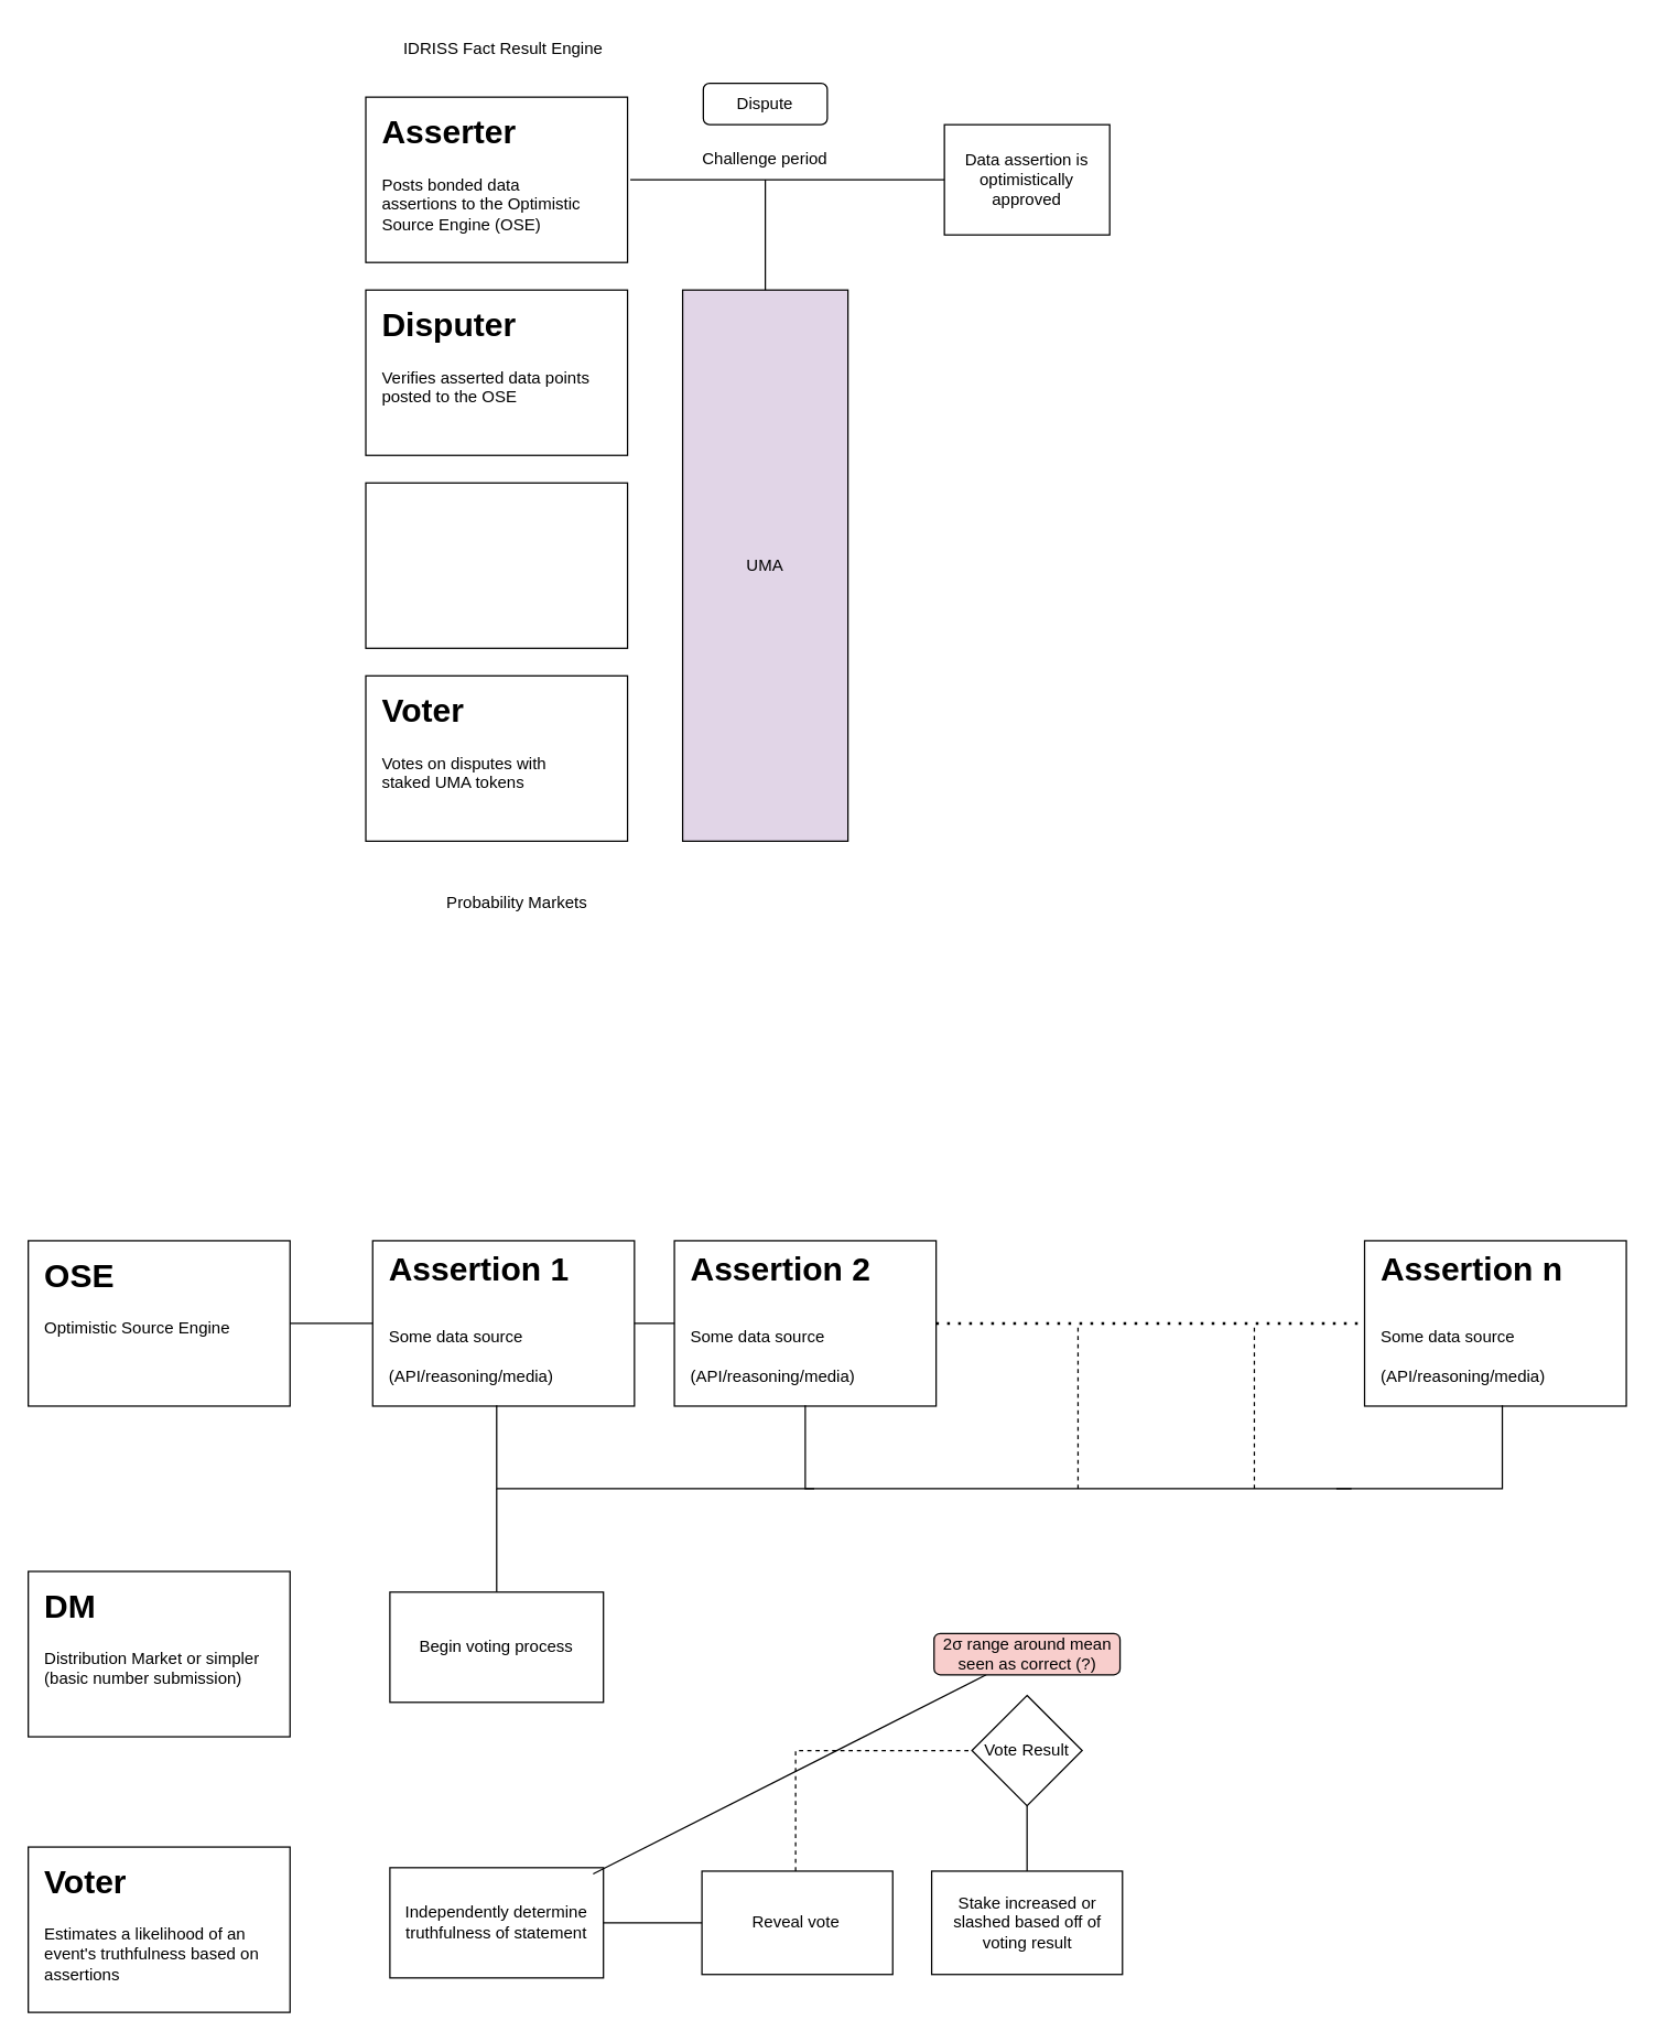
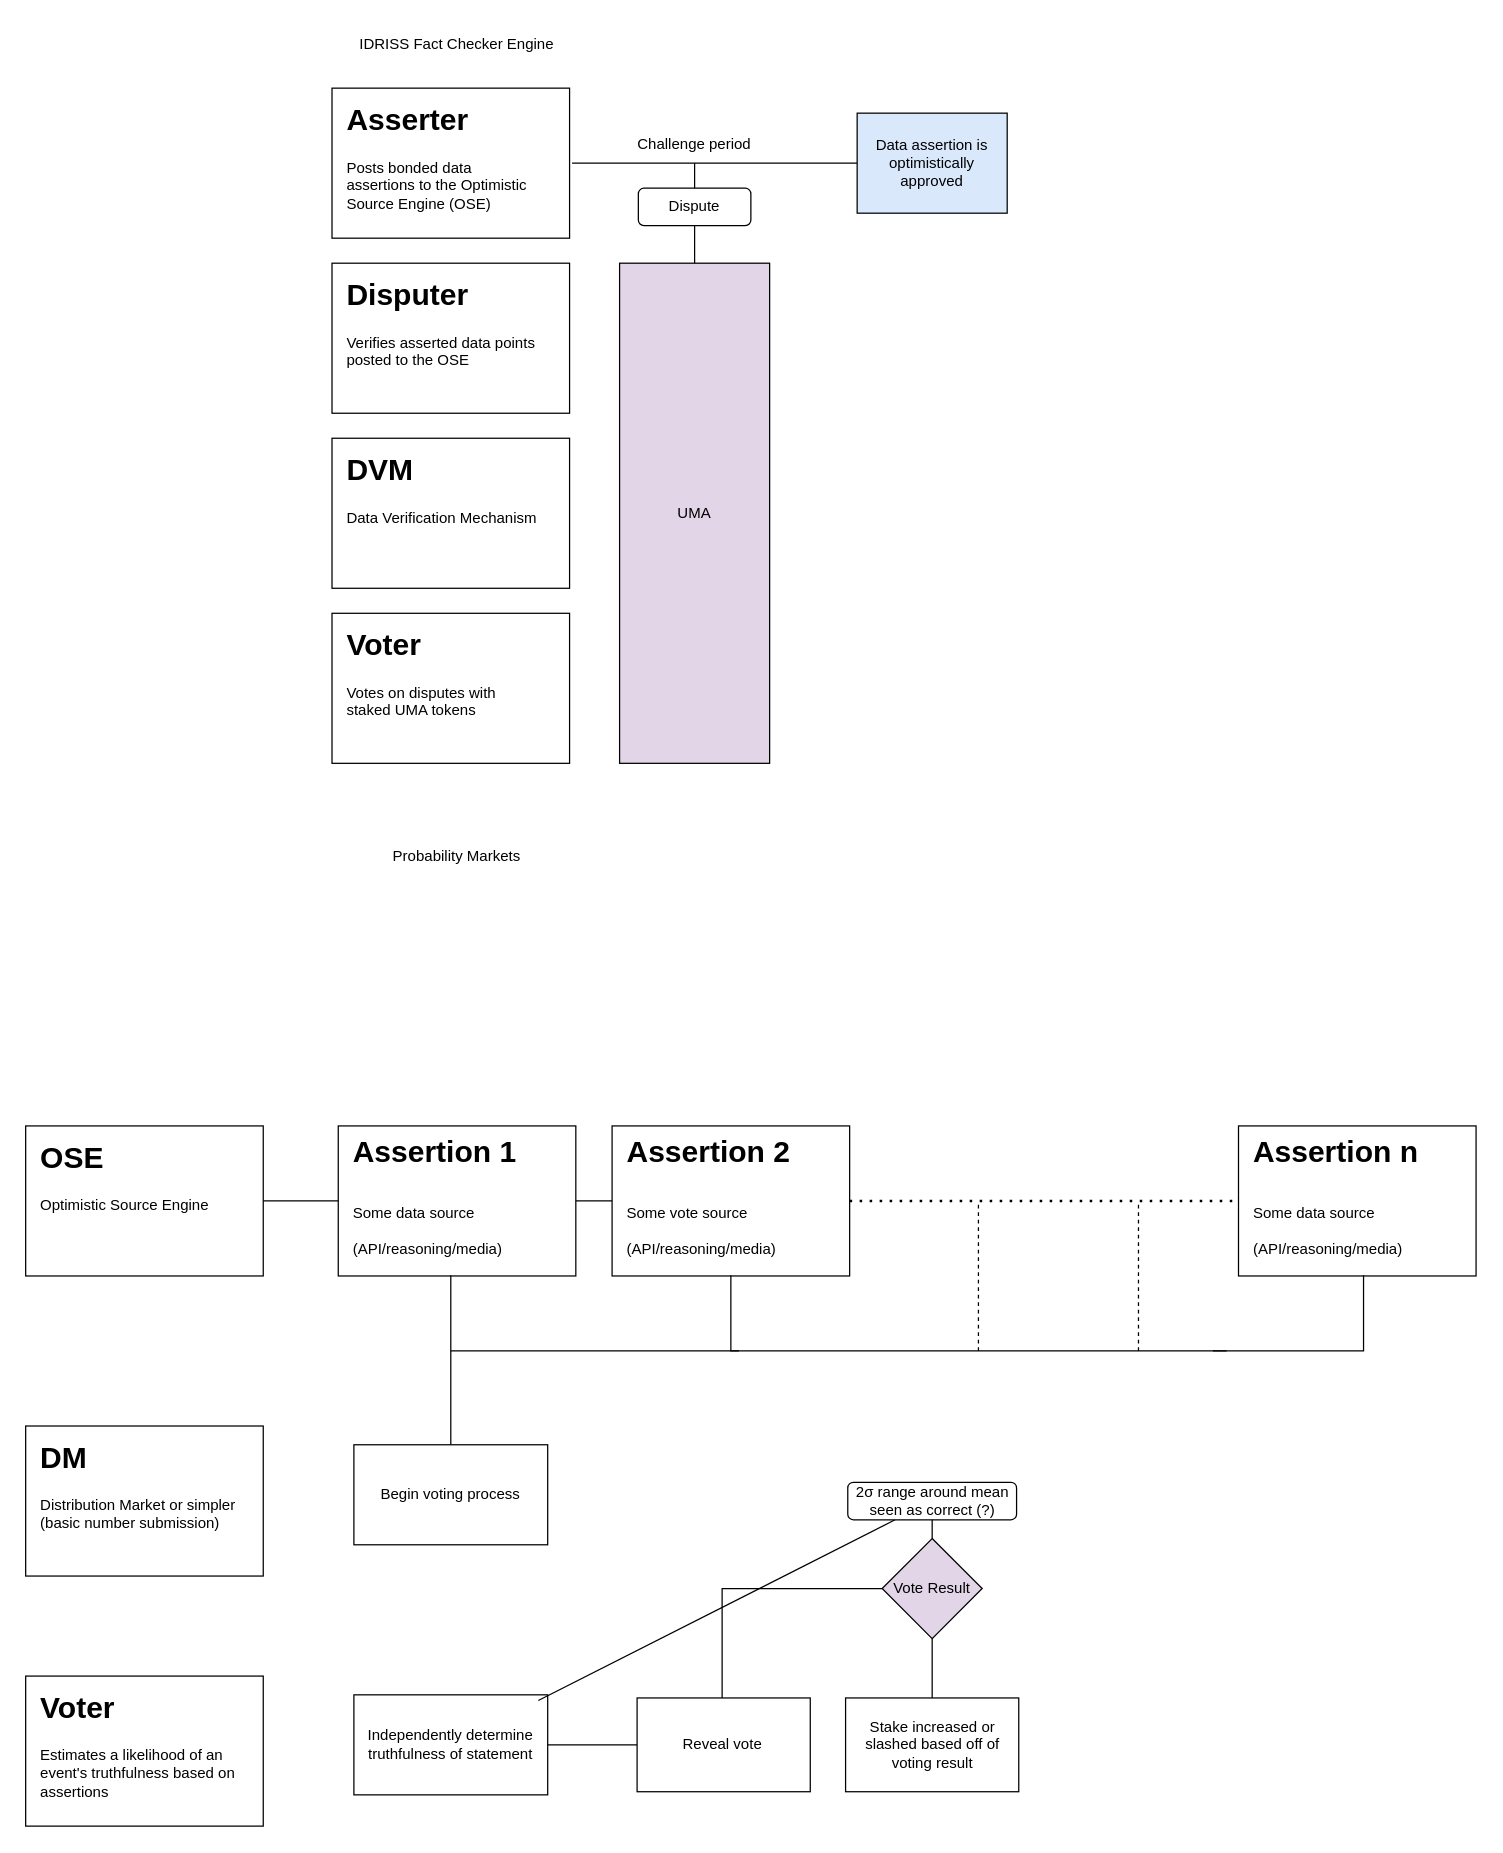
- <mxCell id="2" value="IDRISS Fact Result Engine" style="text;html=1;align=center;verticalAlign=middle;whiteSpace=wrap;rounded=0;" vertex="1" parent="1"><mxGeometry x="265" y="20" width="200" height="30" as="geometry" /></mxCell>
+ <mxCell id="2" value="IDRISS Fact Checker Engine" style="text;html=1;align=center;verticalAlign=middle;whiteSpace=wrap;rounded=0;" vertex="1" parent="1"><mxGeometry x="265" y="20" width="200" height="30" as="geometry" /></mxCell>
- <mxCell id="15" value="Dispute" style="rounded=1;whiteSpace=wrap;html=1;" vertex="1" parent="1"><mxGeometry x="510" y="60" width="90" height="30" as="geometry" /></mxCell>
+ <mxCell id="15" value="Dispute" style="rounded=1;whiteSpace=wrap;html=1;" vertex="1" parent="1"><mxGeometry x="510" y="150" width="90" height="30" as="geometry" /></mxCell>
- <mxCell id="16" value="Data assertion is optimistically approved" style="rounded=0;whiteSpace=wrap;html=1;" vertex="1" parent="1"><mxGeometry x="685" y="90" width="120" height="80" as="geometry" /></mxCell>
+ <mxCell id="16" value="Data assertion is optimistically approved" style="rounded=0;whiteSpace=wrap;html=1;fillColor=#dae8fc;" vertex="1" parent="1"><mxGeometry x="685" y="90" width="120" height="80" as="geometry" /></mxCell>
+ <mxCell id="8" value="&lt;h1 style=&quot;margin-top: 0px;&quot;&gt;DVM&lt;/h1&gt;&lt;p&gt;Data Verification Mechanism&lt;/p&gt;" style="text;html=1;whiteSpace=wrap;overflow=hidden;rounded=0;" vertex="1" parent="1"><mxGeometry x="275" y="355" width="160" height="100" as="geometry" /></mxCell>
- <mxCell id="17" value="Probability Markets" style="text;html=1;align=center;verticalAlign=middle;whiteSpace=wrap;rounded=0;" vertex="1" parent="1"><mxGeometry x="275" y="640" width="200" height="30" as="geometry" /></mxCell>
+ <mxCell id="17" value="Probability Markets" style="text;html=1;align=center;verticalAlign=middle;whiteSpace=wrap;rounded=0;" vertex="1" parent="1"><mxGeometry x="265" y="670" width="200" height="30" as="geometry" /></mxCell>
- <mxCell id="26" value="&lt;h1 style=&quot;margin-top: 0px;&quot;&gt;&lt;span style=&quot;background-color: transparent; color: light-dark(rgb(0, 0, 0), rgb(255, 255, 255));&quot;&gt;Assertion 2&lt;/span&gt;&lt;/h1&gt;&lt;h1 style=&quot;margin-top: 0px;&quot;&gt;&lt;span style=&quot;background-color: transparent; color: light-dark(rgb(0, 0, 0), rgb(255, 255, 255)); font-size: 12px; font-weight: normal;&quot;&gt;Some data source (API/reasoning/media)&lt;/span&gt;&lt;/h1&gt;" style="text;html=1;whiteSpace=wrap;overflow=hidden;rounded=0;" vertex="1" parent="1"><mxGeometry x="499" y="900" width="170" height="115" as="geometry" /></mxCell>
+ <mxCell id="26" value="&lt;h1 style=&quot;margin-top: 0px;&quot;&gt;&lt;span style=&quot;background-color: transparent; color: light-dark(rgb(0, 0, 0), rgb(255, 255, 255));&quot;&gt;Assertion 2&lt;/span&gt;&lt;/h1&gt;&lt;h1 style=&quot;margin-top: 0px;&quot;&gt;&lt;span style=&quot;background-color: transparent; color: light-dark(rgb(0, 0, 0), rgb(255, 255, 255)); font-size: 12px; font-weight: normal;&quot;&gt;Some vote source (API/reasoning/media)&lt;/span&gt;&lt;/h1&gt;" style="text;html=1;whiteSpace=wrap;overflow=hidden;rounded=0;" vertex="1" parent="1"><mxGeometry x="499" y="900" width="170" height="115" as="geometry" /></mxCell>
- <mxCell id="49" value="2σ range around mean seen as correct (?)" style="rounded=1;whiteSpace=wrap;html=1;fillColor=#f8cecc;" vertex="1" parent="1"><mxGeometry x="677.5" y="1185" width="135" height="30" as="geometry" /></mxCell>
+ <mxCell id="49" value="2σ range around mean seen as correct (?)" style="rounded=1;whiteSpace=wrap;html=1;" vertex="1" parent="1"><mxGeometry x="677.5" y="1185" width="135" height="30" as="geometry" /></mxCell>
+ <mxCell id="50" value="" style="endArrow=none;html=1;rounded=0;entryX=0.5;entryY=1;entryDx=0;entryDy=0;exitX=0.5;exitY=0;exitDx=0;exitDy=0;" edge="1" parent="1" source="48" target="49"><mxGeometry width="50" height="50" relative="1" as="geometry"><mxPoint x="485" y="1270" as="sourcePoint" /><mxPoint x="535" y="1220" as="targetPoint" /></mxGeometry></mxCell>
- <mxCell id="48" value="Vote Result" style="rhombus;whiteSpace=wrap;html=1;" vertex="1" parent="1"><mxGeometry x="705" y="1230" width="80" height="80" as="geometry" /></mxCell>
+ <mxCell id="48" value="Vote Result" style="rhombus;whiteSpace=wrap;html=1;fillColor=#e1d5e7;" vertex="1" parent="1"><mxGeometry x="705" y="1230" width="80" height="80" as="geometry" /></mxCell>
- <mxCell id="51" value="" style="endArrow=none;html=1;rounded=0;exitX=0.5;exitY=0;exitDx=0;exitDy=0;entryX=0;entryY=0.5;entryDx=0;entryDy=0;dashed=1;" edge="1" parent="1" source="46" target="48"><mxGeometry width="50" height="50" relative="1" as="geometry"><mxPoint x="485" y="1270" as="sourcePoint" /><mxPoint x="535" y="1220" as="targetPoint" /><Array as="points"><mxPoint x="577" y="1270" /></Array></mxGeometry></mxCell>
+ <mxCell id="51" value="" style="endArrow=none;html=1;rounded=0;exitX=0.5;exitY=0;exitDx=0;exitDy=0;entryX=0;entryY=0.5;entryDx=0;entryDy=0;" edge="1" parent="1" source="46" target="48"><mxGeometry width="50" height="50" relative="1" as="geometry"><mxPoint x="485" y="1270" as="sourcePoint" /><mxPoint x="535" y="1220" as="targetPoint" /><Array as="points"><mxPoint x="577" y="1270" /></Array></mxGeometry></mxCell>
